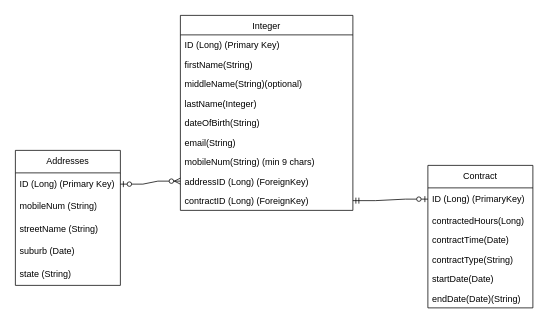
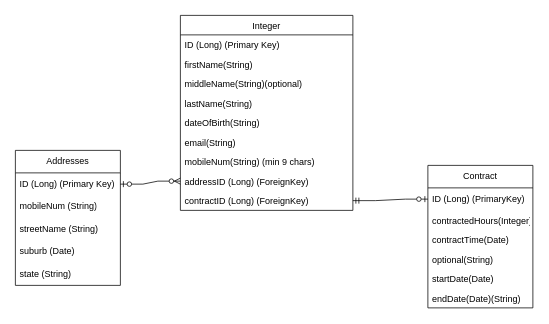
- <mxCell id="6" value="lastName(Integer)" style="text;align=left;verticalAlign=top;spacingLeft=4;spacingRight=4;overflow=hidden;rotatable=0;points=[[0,0.5],[1,0.5]];portConstraint=eastwest;rounded=0;shadow=0;html=0;" parent="2" vertex="1"><mxGeometry y="104" width="230" height="26" as="geometry" /></mxCell>
+ <mxCell id="6" value="lastName(String)" style="text;align=left;verticalAlign=top;spacingLeft=4;spacingRight=4;overflow=hidden;rotatable=0;points=[[0,0.5],[1,0.5]];portConstraint=eastwest;rounded=0;shadow=0;html=0;" parent="2" vertex="1"><mxGeometry y="104" width="230" height="26" as="geometry" /></mxCell>
- <mxCell id="20" value="contractedHours(Long)" style="text;align=left;verticalAlign=top;spacingLeft=4;spacingRight=4;overflow=hidden;rotatable=0;points=[[0,0.5],[1,0.5]];portConstraint=eastwest;rounded=0;shadow=0;html=0;" parent="18" vertex="1"><mxGeometry y="60" width="140" height="26" as="geometry" /></mxCell>
+ <mxCell id="20" value="contractedHours(Integer)" style="text;align=left;verticalAlign=top;spacingLeft=4;spacingRight=4;overflow=hidden;rotatable=0;points=[[0,0.5],[1,0.5]];portConstraint=eastwest;rounded=0;shadow=0;html=0;" parent="18" vertex="1"><mxGeometry y="60" width="140" height="26" as="geometry" /></mxCell>
- <mxCell id="22" value="contractType(String)&#10;" style="text;align=left;verticalAlign=top;spacingLeft=4;spacingRight=4;overflow=hidden;rotatable=0;points=[[0,0.5],[1,0.5]];portConstraint=eastwest;rounded=0;shadow=0;html=0;" parent="18" vertex="1"><mxGeometry y="112" width="140" height="26" as="geometry" /></mxCell>
+ <mxCell id="22" value="optional(String)&#10;" style="text;align=left;verticalAlign=top;spacingLeft=4;spacingRight=4;overflow=hidden;rotatable=0;points=[[0,0.5],[1,0.5]];portConstraint=eastwest;rounded=0;shadow=0;html=0;" parent="18" vertex="1"><mxGeometry y="112" width="140" height="26" as="geometry" /></mxCell>
